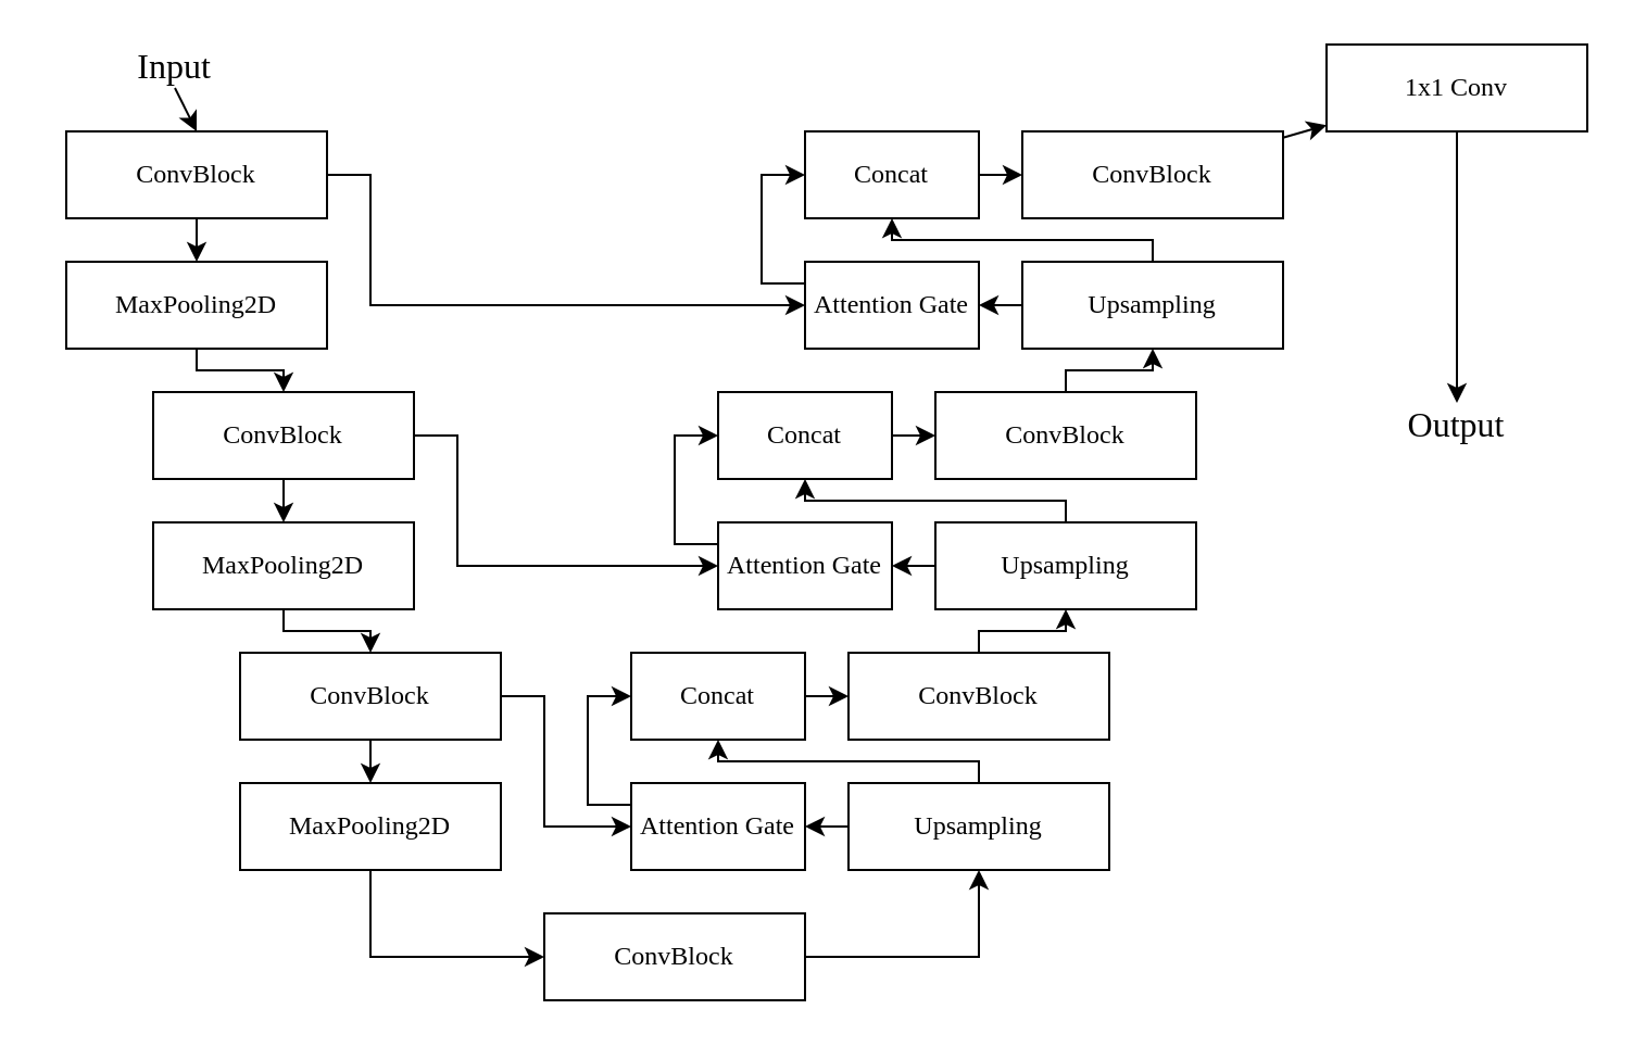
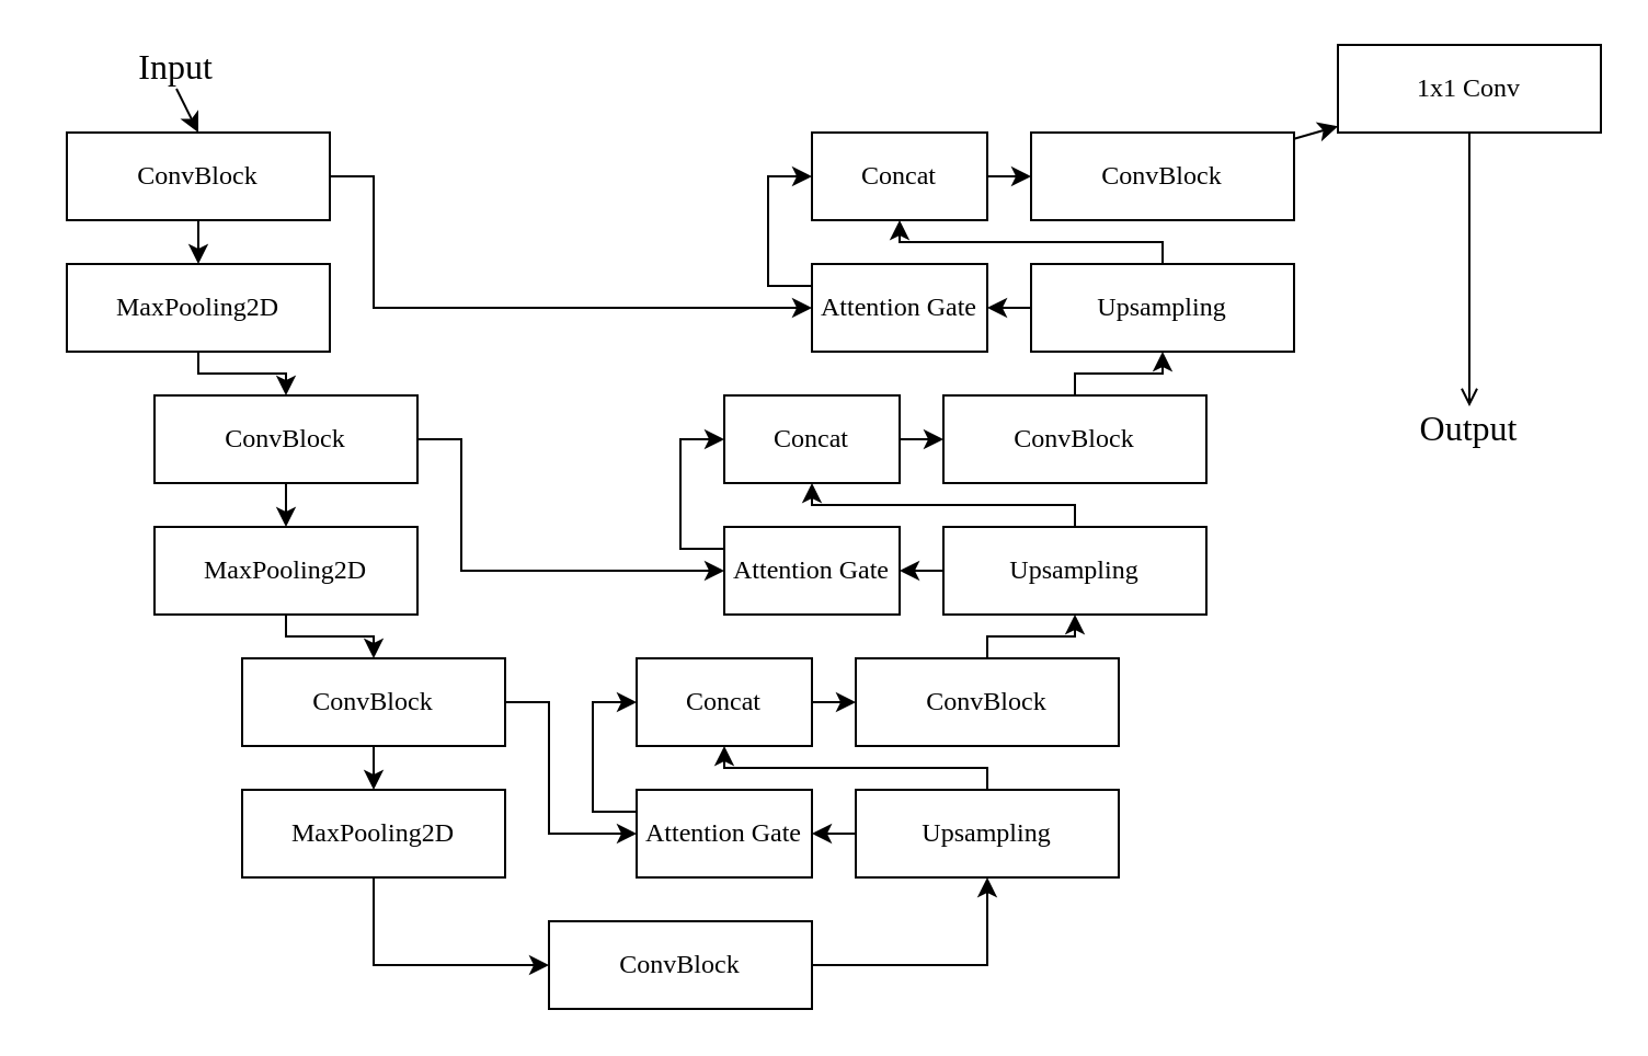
- <mxCell id="46" style="edgeStyle=none;rounded=0;html=1;exitX=0.5;exitY=1;exitDx=0;exitDy=0;entryX=0.5;entryY=0;entryDx=0;entryDy=0;fontFamily=Times New Roman;fontSize=16;" parent="1" source="47" target="50" edge="1"><mxGeometry relative="1" as="geometry" /></mxCell>
+ <mxCell id="46" style="edgeStyle=none;rounded=0;html=1;exitX=0.5;exitY=1;exitDx=0;exitDy=0;entryX=0.5;entryY=0;entryDx=0;entryDy=0;fontFamily=Times New Roman;fontSize=16;endArrow=open;" parent="1" source="47" target="50" edge="1"><mxGeometry relative="1" as="geometry" /></mxCell>
